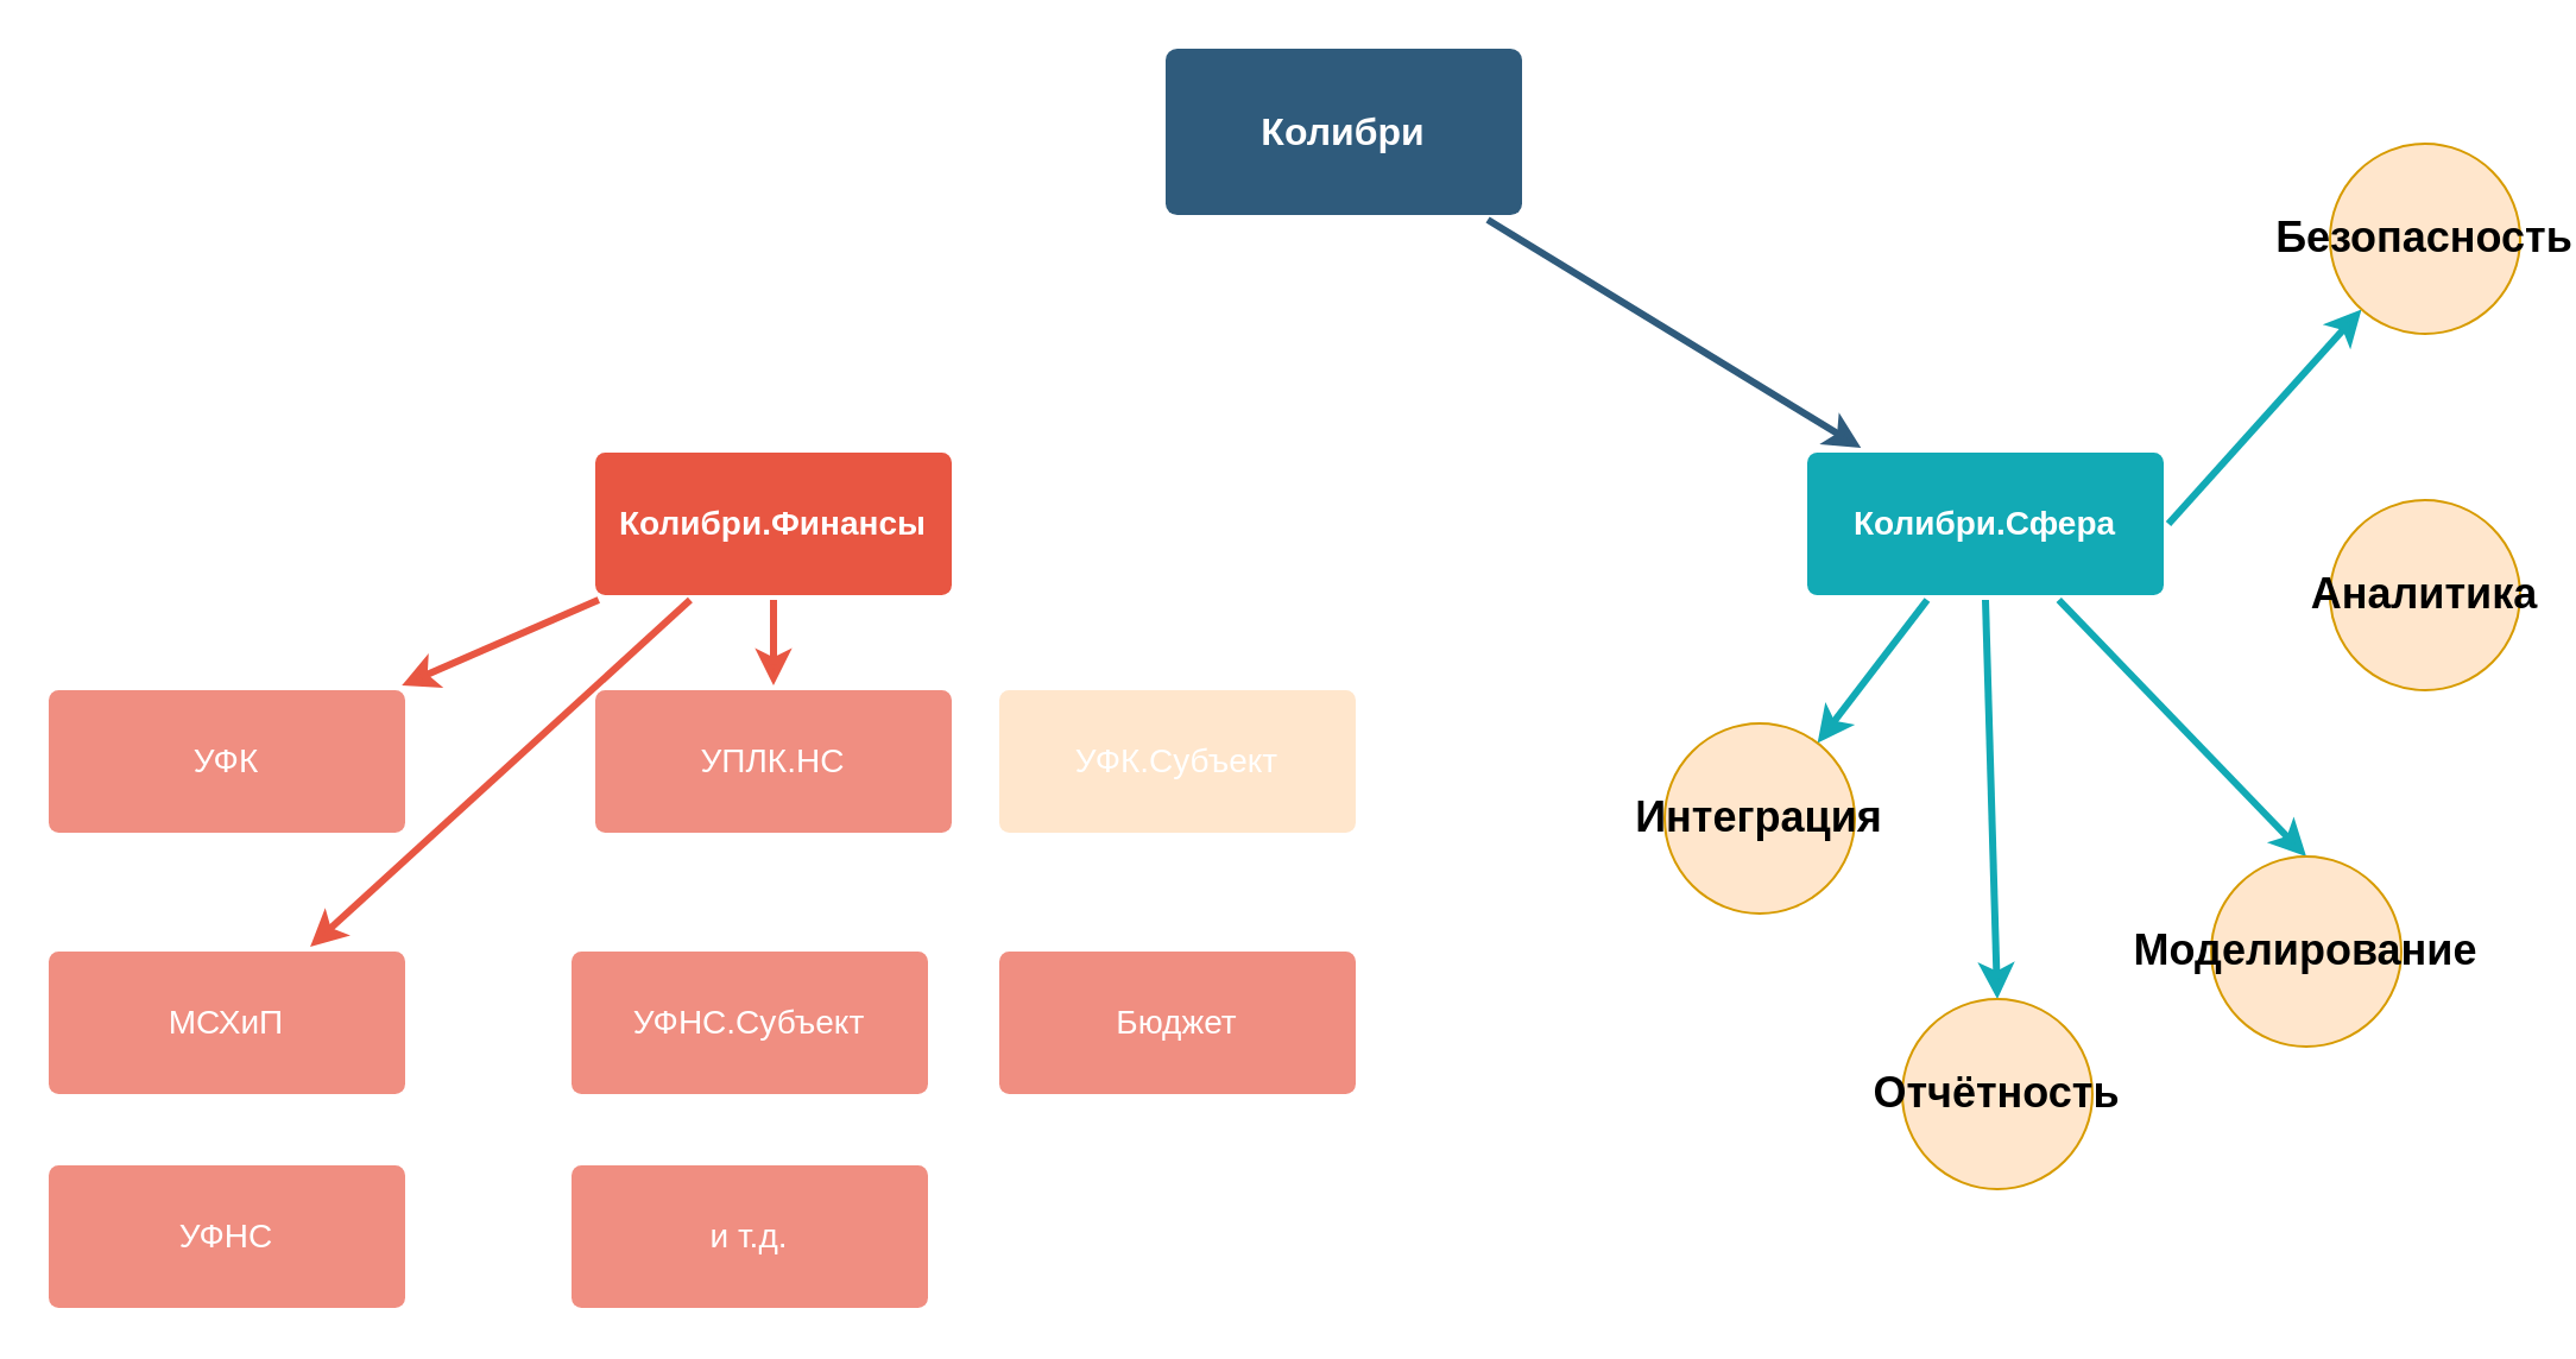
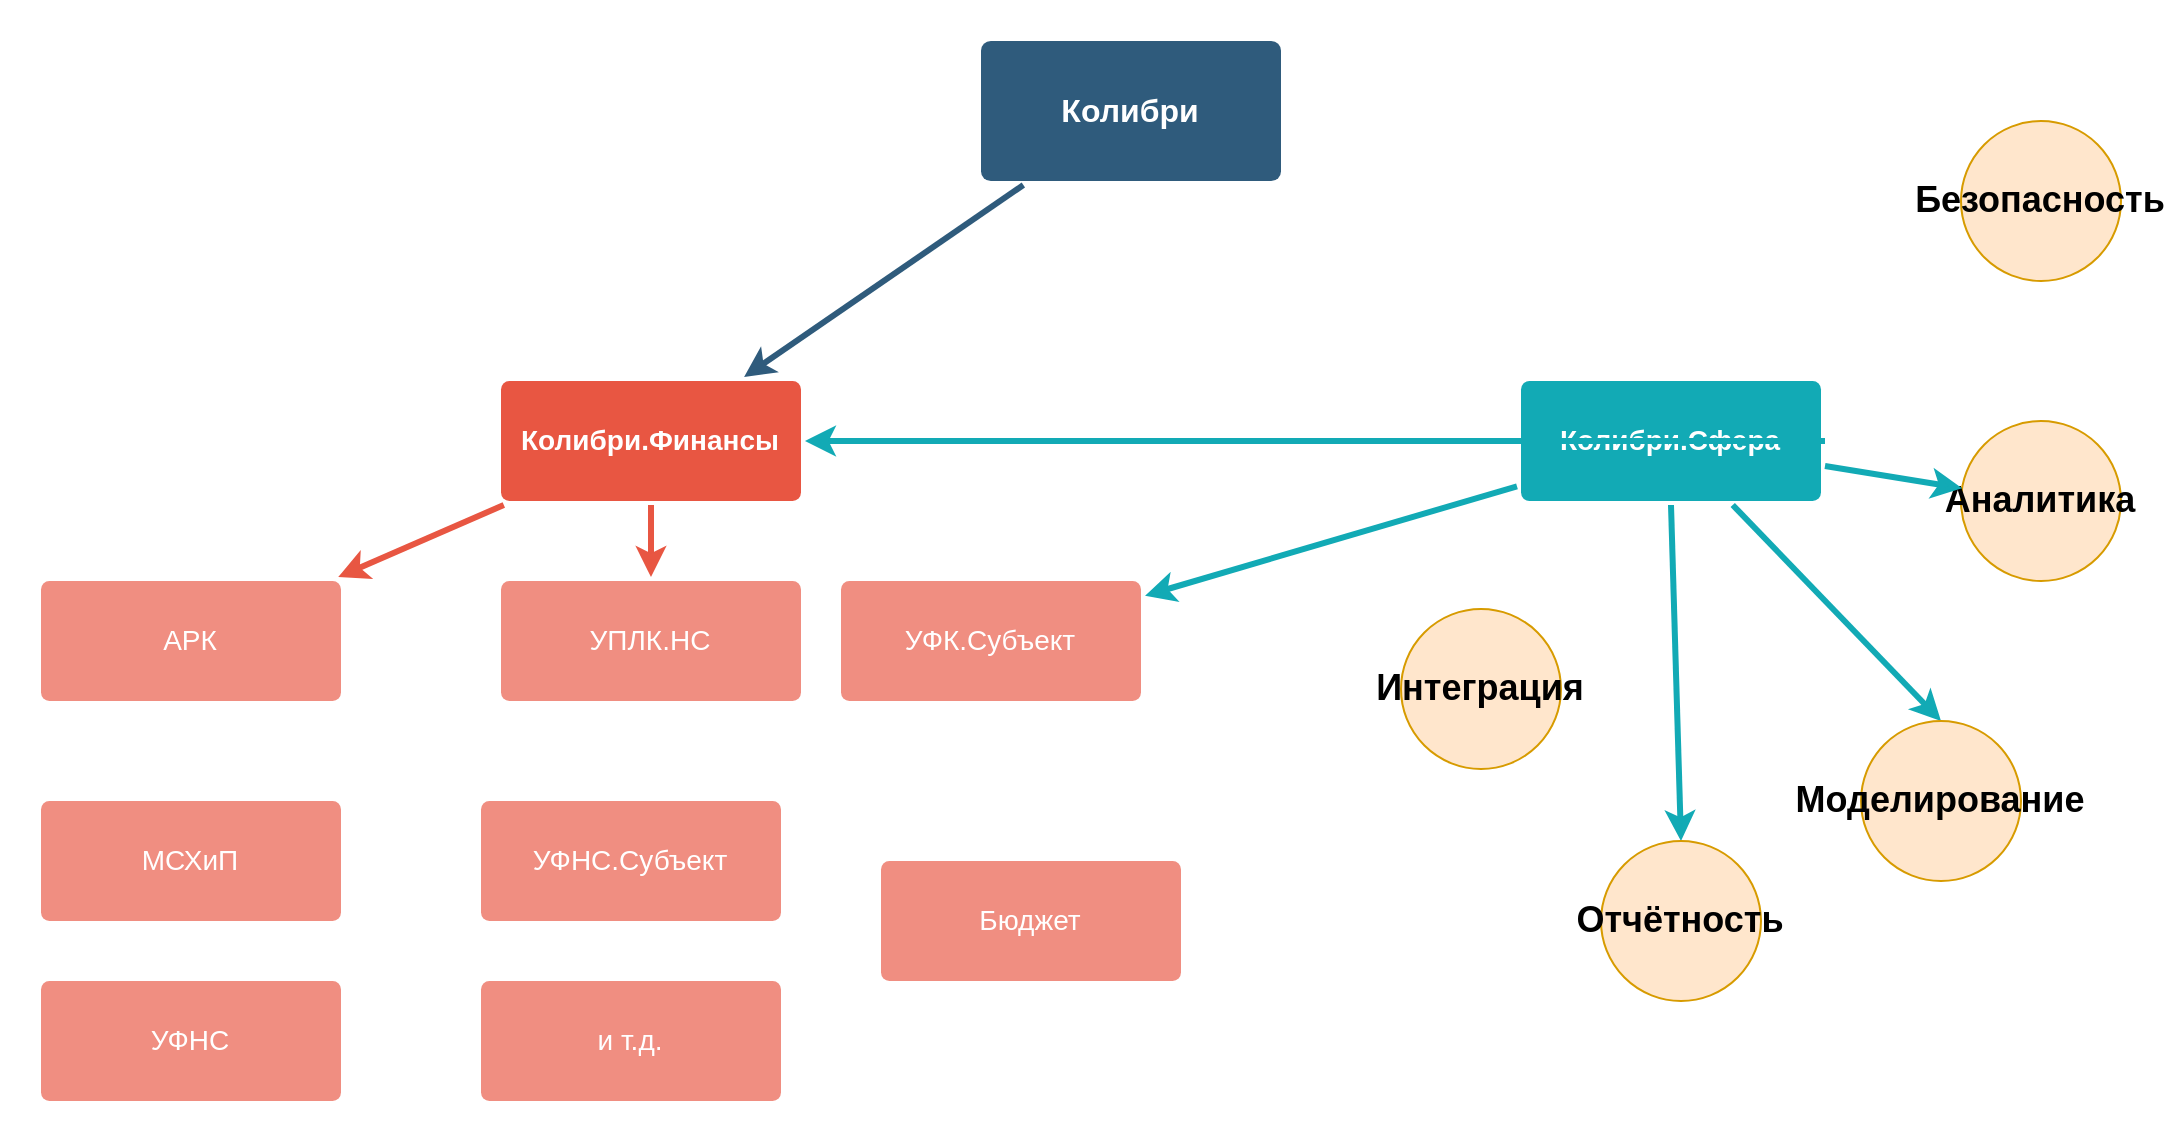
- <mxCell id="2" value="" style="edgeStyle=none;rounded=0;jumpStyle=none;html=1;shadow=0;labelBackgroundColor=none;startArrow=none;startFill=0;endArrow=classic;endFill=1;jettySize=auto;orthogonalLoop=1;strokeColor=#2F5B7C;strokeWidth=3;fontFamily=Helvetica;fontSize=16;fontColor=#23445D;spacing=5;" parent="1" source="3" target="11" edge="1"><mxGeometry relative="1" as="geometry" /></mxCell>
+ <mxCell id="2" value="" style="edgeStyle=none;rounded=0;jumpStyle=none;html=1;shadow=0;labelBackgroundColor=none;startArrow=none;startFill=0;endArrow=classic;endFill=1;jettySize=auto;orthogonalLoop=1;strokeColor=#2F5B7C;strokeWidth=3;fontFamily=Helvetica;fontSize=16;fontColor=#23445D;spacing=5;" parent="1" source="3" target="7" edge="1"><mxGeometry relative="1" as="geometry" /></mxCell>
- <mxCell id="25" value="" style="edgeStyle=none;rounded=1;jumpStyle=none;html=1;shadow=0;labelBackgroundColor=none;startArrow=none;startFill=0;jettySize=auto;orthogonalLoop=1;strokeColor=#12AAB5;strokeWidth=3;fontFamily=Helvetica;fontSize=14;fontColor=#FFFFFF;spacing=5;fontStyle=1;fillColor=#b0e3e6;exitX=1;exitY=0.5;exitDx=0;exitDy=0;" edge="1" parent="1" target="26" source="11"><mxGeometry relative="1" as="geometry"><mxPoint x="915.952" y="390" as="sourcePoint" /><mxPoint x="990.333" y="456" as="targetPoint" /></mxGeometry></mxCell>
+ <mxCell id="25" value="" style="edgeStyle=none;rounded=1;jumpStyle=none;html=1;shadow=0;labelBackgroundColor=none;startArrow=none;startFill=0;jettySize=auto;orthogonalLoop=1;strokeColor=#12AAB5;strokeWidth=3;fontFamily=Helvetica;fontSize=14;fontColor=#FFFFFF;spacing=5;fontStyle=1;fillColor=#b0e3e6;exitX=1;exitY=0.5;exitDx=0;exitDy=0;" edge="1" parent="1" target="7" source="11"><mxGeometry relative="1" as="geometry"><mxPoint x="915.952" y="390" as="sourcePoint" /><mxPoint x="990.333" y="456" as="targetPoint" /></mxGeometry></mxCell>
+ <mxCell id="22" value="" style="edgeStyle=none;rounded=1;jumpStyle=none;html=1;shadow=0;labelBackgroundColor=none;startArrow=none;startFill=0;jettySize=auto;orthogonalLoop=1;strokeColor=#12AAB5;strokeWidth=3;fontFamily=Helvetica;fontSize=14;fontColor=#FFFFFF;spacing=5;fontStyle=1;fillColor=#b0e3e6;" edge="1" parent="1" source="11" target="21"><mxGeometry relative="1" as="geometry"><mxPoint x="865.952" y="262" as="sourcePoint" /><mxPoint x="900" y="314" as="targetPoint" /><Array as="points" /></mxGeometry></mxCell>
- <mxCell id="12" value="" style="edgeStyle=none;rounded=1;jumpStyle=none;html=1;shadow=0;labelBackgroundColor=none;startArrow=none;startFill=0;jettySize=auto;orthogonalLoop=1;strokeColor=#12AAB5;strokeWidth=3;fontFamily=Helvetica;fontSize=14;fontColor=#FFFFFF;spacing=5;fontStyle=1;fillColor=#b0e3e6;" parent="1" source="11" target="14" edge="1"><mxGeometry relative="1" as="geometry"><mxPoint x="770.263" y="312" as="targetPoint" /></mxGeometry></mxCell>
+ <mxCell id="12" value="" style="edgeStyle=none;rounded=1;jumpStyle=none;html=1;shadow=0;labelBackgroundColor=none;startArrow=none;startFill=0;jettySize=auto;orthogonalLoop=1;strokeColor=#12AAB5;strokeWidth=3;fontFamily=Helvetica;fontSize=14;fontColor=#FFFFFF;spacing=5;fontStyle=1;fillColor=#b0e3e6;" parent="1" source="11" target="17" edge="1"><mxGeometry relative="1" as="geometry"><mxPoint x="770.263" y="312" as="targetPoint" /></mxGeometry></mxCell>
- <mxCell id="9" value="&lt;table width=&quot;159&quot; cellspacing=&quot;0&quot; cellpadding=&quot;0&quot; border=&quot;0&quot;&gt;&lt;tbody&gt;&lt;tr height=&quot;17&quot;&gt;&lt;td style=&quot;height:12.75pt;width:119pt&quot; class=&quot;xl65&quot; width=&quot;159&quot; height=&quot;17&quot;&gt;УФК&lt;/td&gt;&lt;/tr&gt;&lt;/tbody&gt;&lt;/table&gt;" style="rounded=1;whiteSpace=wrap;html=1;shadow=0;labelBackgroundColor=none;strokeColor=none;strokeWidth=3;fillColor=#f08e81;fontFamily=Helvetica;fontSize=14;fontColor=#FFFFFF;align=center;spacing=5;fontStyle=0;arcSize=7;perimeterSpacing=2;horizontal=1;" parent="1" vertex="1"><mxGeometry x="20" y="290" width="150" height="60" as="geometry" /></mxCell>
+ <mxCell id="9" value="&lt;table width=&quot;159&quot; cellspacing=&quot;0&quot; cellpadding=&quot;0&quot; border=&quot;0&quot;&gt;&lt;tbody&gt;&lt;tr height=&quot;17&quot;&gt;&lt;td style=&quot;height:12.75pt;width:119pt&quot; class=&quot;xl65&quot; width=&quot;159&quot; height=&quot;17&quot;&gt;АРК&lt;/td&gt;&lt;/tr&gt;&lt;/tbody&gt;&lt;/table&gt;" style="rounded=1;whiteSpace=wrap;html=1;shadow=0;labelBackgroundColor=none;strokeColor=none;strokeWidth=3;fillColor=#f08e81;fontFamily=Helvetica;fontSize=14;fontColor=#FFFFFF;align=center;spacing=5;fontStyle=0;arcSize=7;perimeterSpacing=2;horizontal=1;" parent="1" vertex="1"><mxGeometry x="20" y="290" width="150" height="60" as="geometry" /></mxCell>
- <mxCell id="17" value="УФК.Субъект" style="rounded=1;whiteSpace=wrap;html=1;shadow=0;labelBackgroundColor=none;strokeColor=none;strokeWidth=3;fillColor=#ffe6cc;fontFamily=Helvetica;fontSize=14;fontColor=#FFFFFF;align=center;spacing=5;fontStyle=0;arcSize=7;perimeterSpacing=2;" vertex="1" parent="1"><mxGeometry x="420" y="290" width="150" height="60" as="geometry" /></mxCell>
+ <mxCell id="17" value="УФК.Субъект" style="rounded=1;whiteSpace=wrap;html=1;shadow=0;labelBackgroundColor=none;strokeColor=none;strokeWidth=3;fillColor=#f08e81;fontFamily=Helvetica;fontSize=14;fontColor=#FFFFFF;align=center;spacing=5;fontStyle=0;arcSize=7;perimeterSpacing=2;" vertex="1" parent="1"><mxGeometry x="420" y="290" width="150" height="60" as="geometry" /></mxCell>
- <mxCell id="4" value="" style="edgeStyle=none;rounded=1;jumpStyle=none;html=1;shadow=0;labelBackgroundColor=none;startArrow=none;startFill=0;jettySize=auto;orthogonalLoop=1;strokeColor=#E85642;strokeWidth=3;fontFamily=Helvetica;fontSize=14;fontColor=#FFFFFF;spacing=5;fontStyle=1;fillColor=#b0e3e6;" parent="1" source="7" target="10" edge="1"><mxGeometry relative="1" as="geometry" /></mxCell>
- <mxCell id="16" value="Бюджет" style="rounded=1;whiteSpace=wrap;html=1;shadow=0;labelBackgroundColor=none;strokeColor=none;strokeWidth=3;fillColor=#f08e81;fontFamily=Helvetica;fontSize=14;fontColor=#FFFFFF;align=center;spacing=5;fontStyle=0;arcSize=7;perimeterSpacing=2;" vertex="1" parent="1"><mxGeometry x="420" y="400" width="150" height="60" as="geometry" /></mxCell>
+ <mxCell id="16" value="Бюджет" style="rounded=1;whiteSpace=wrap;html=1;shadow=0;labelBackgroundColor=none;strokeColor=none;strokeWidth=3;fillColor=#f08e81;fontFamily=Helvetica;fontSize=14;fontColor=#FFFFFF;align=center;spacing=5;fontStyle=0;arcSize=7;perimeterSpacing=2;" vertex="1" parent="1"><mxGeometry x="440" y="430" width="150" height="60" as="geometry" /></mxCell>
